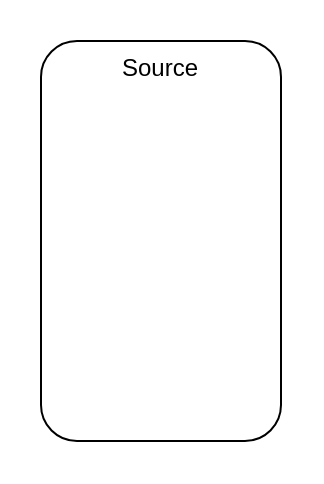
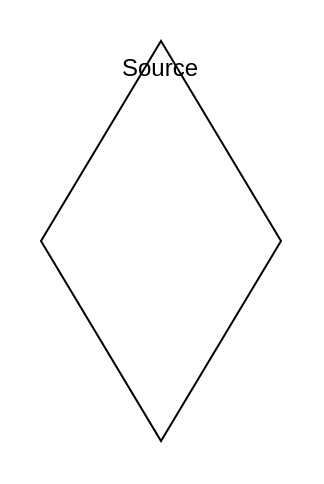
- <mxCell id="2" value="Source" style="rounded=1;whiteSpace=wrap;html=1;verticalAlign=top;" vertex="1" parent="1"><mxGeometry x="20" y="20" width="120" height="200" as="geometry" /></mxCell>
+ <mxCell id="2" value="Source" style="rhombus;whiteSpace=wrap;html=1;verticalAlign=top;" vertex="1" parent="1"><mxGeometry x="20" y="20" width="120" height="200" as="geometry" /></mxCell>
